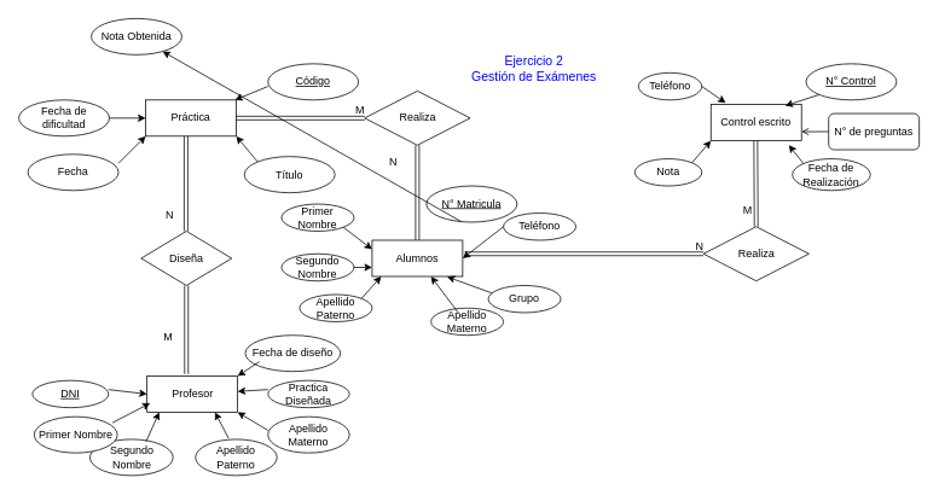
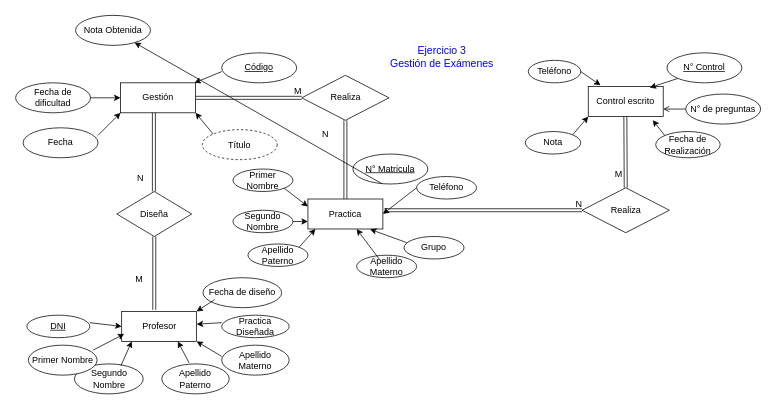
- <mxCell id="35" value="&lt;font style=&quot;font-size: 14px&quot; color=&quot;#0000ff&quot;&gt;Ejercicio 2&lt;br&gt;Gestión de Exámenes&lt;br&gt;&lt;/font&gt;" style="text;html=1;strokeColor=none;fillColor=none;align=center;verticalAlign=middle;whiteSpace=wrap;rounded=0;" parent="1" vertex="1"><mxGeometry x="518.25" y="60" width="141.75" height="30" as="geometry" /></mxCell>
+ <mxCell id="35" value="&lt;font style=&quot;font-size: 14px&quot; color=&quot;#0000ff&quot;&gt;Ejercicio 3&lt;br&gt;Gestión de Exámenes&lt;br&gt;&lt;/font&gt;" style="text;html=1;strokeColor=none;fillColor=none;align=center;verticalAlign=middle;whiteSpace=wrap;rounded=0;" parent="1" vertex="1"><mxGeometry x="518.25" y="60" width="141.75" height="30" as="geometry" /></mxCell>
- <mxCell id="2" value="Práctica" style="whiteSpace=wrap;html=1;align=center;" parent="1" vertex="1"><mxGeometry x="160" y="110" width="100" height="40" as="geometry" /></mxCell>
+ <mxCell id="2" value="Gestión" style="whiteSpace=wrap;html=1;align=center;" parent="1" vertex="1"><mxGeometry x="160" y="110" width="100" height="40" as="geometry" /></mxCell>
- <mxCell id="41" value="N° de preguntas" style="whiteSpace=wrap;html=1;align=center;rounded=1;" parent="1" vertex="1"><mxGeometry x="914" y="125" width="100" height="40" as="geometry" /></mxCell>
+ <mxCell id="41" value="N° de preguntas" style="ellipse;whiteSpace=wrap;html=1;align=center;" parent="1" vertex="1"><mxGeometry x="914" y="125" width="100" height="40" as="geometry" /></mxCell>
- <mxCell id="23" value="Título" style="ellipse;whiteSpace=wrap;html=1;align=center;" parent="1" vertex="1"><mxGeometry x="269" y="172.5" width="100" height="40" as="geometry" /></mxCell>
+ <mxCell id="23" value="Título" style="ellipse;whiteSpace=wrap;html=1;align=center;dashed=1;" parent="1" vertex="1"><mxGeometry x="269" y="172.5" width="100" height="40" as="geometry" /></mxCell>
- <mxCell id="47" value="Alumnos" style="whiteSpace=wrap;html=1;align=center;" parent="1" vertex="1"><mxGeometry x="410" y="265" width="100" height="40" as="geometry" /></mxCell>
+ <mxCell id="47" value="Practica" style="whiteSpace=wrap;html=1;align=center;" parent="1" vertex="1"><mxGeometry x="410" y="265" width="100" height="40" as="geometry" /></mxCell>
